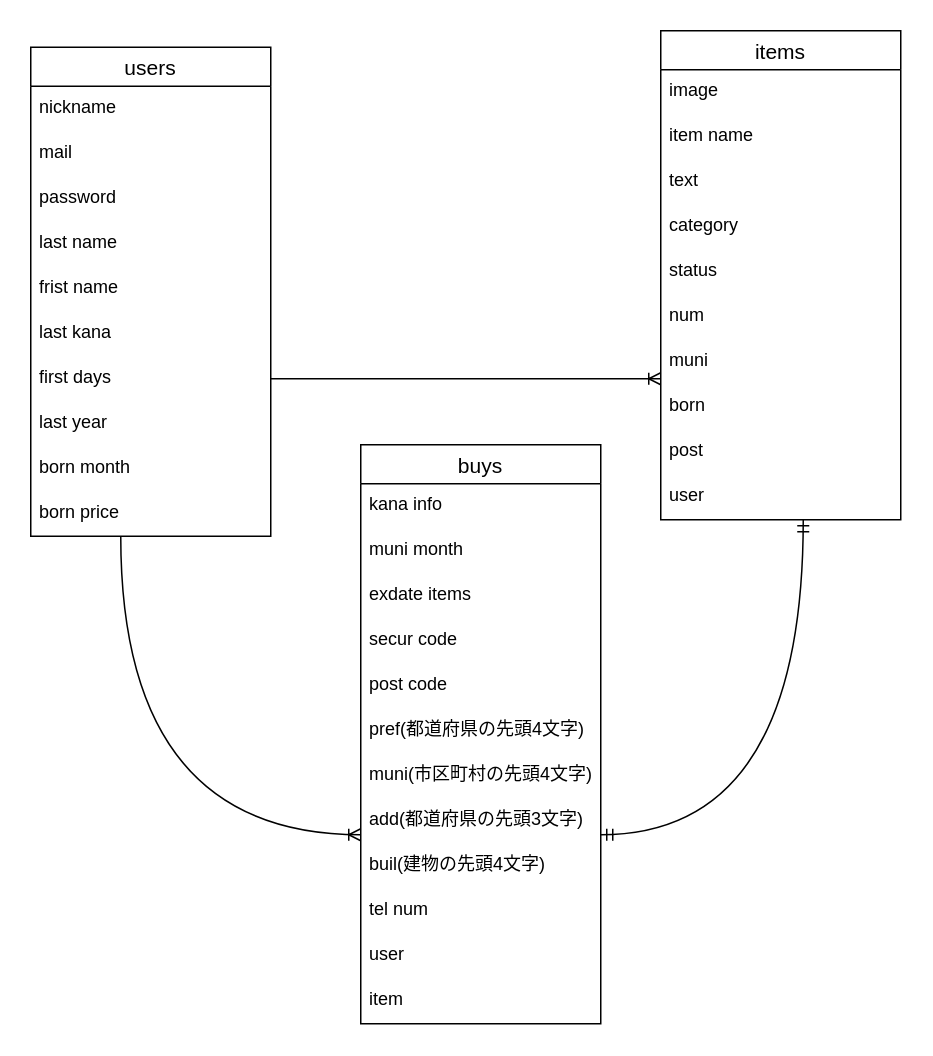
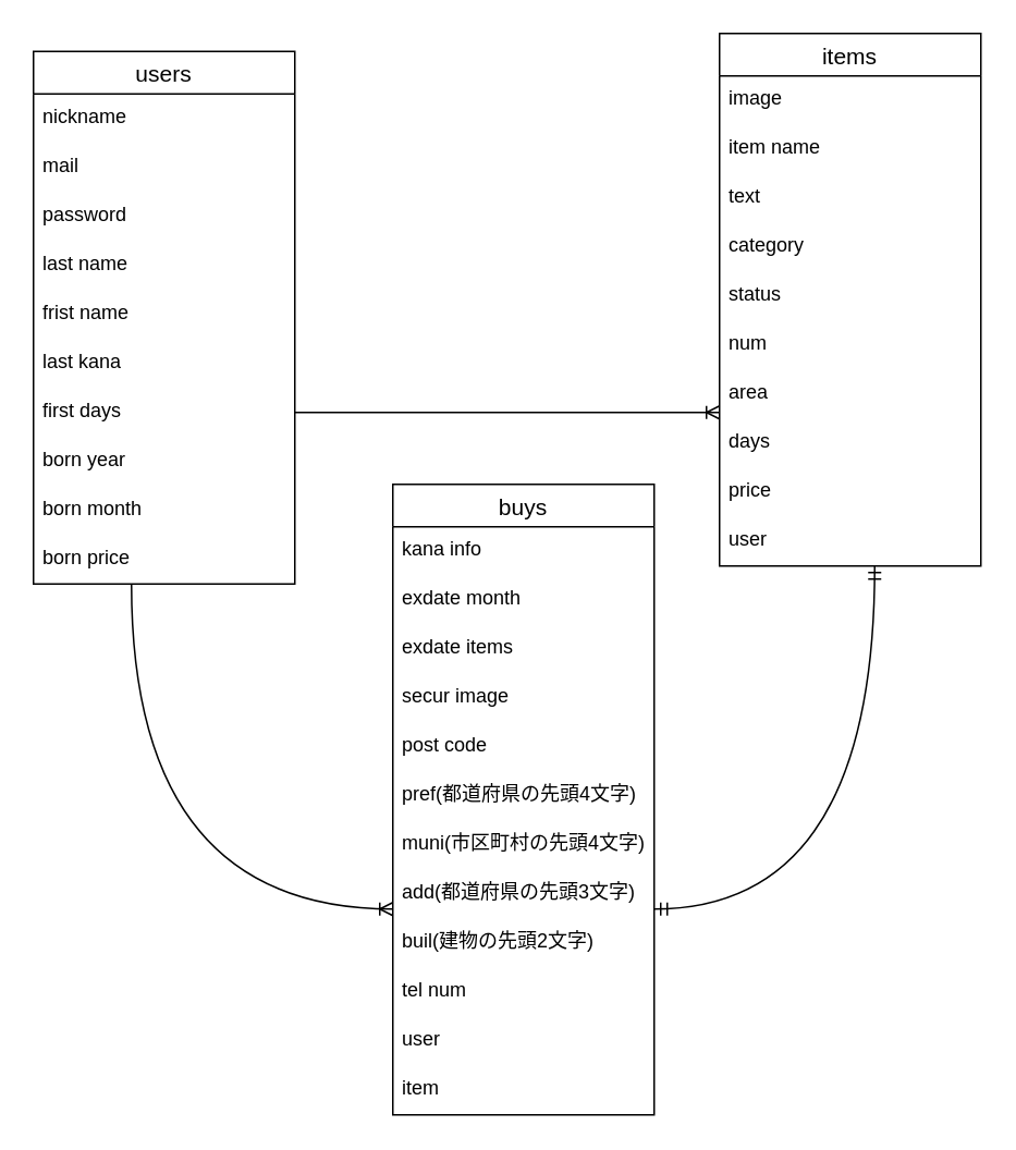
- <mxCell id="22" value="muni" style="text;strokeColor=none;fillColor=none;spacingLeft=4;spacingRight=4;overflow=hidden;rotatable=0;points=[[0,0.5],[1,0.5]];portConstraint=eastwest;fontSize=12;" vertex="1" parent="15"><mxGeometry y="206" width="160" height="30" as="geometry" /></mxCell>
+ <mxCell id="22" value="area" style="text;strokeColor=none;fillColor=none;spacingLeft=4;spacingRight=4;overflow=hidden;rotatable=0;points=[[0,0.5],[1,0.5]];portConstraint=eastwest;fontSize=12;" vertex="1" parent="15"><mxGeometry y="206" width="160" height="30" as="geometry" /></mxCell>
- <mxCell id="23" value="born" style="text;strokeColor=none;fillColor=none;spacingLeft=4;spacingRight=4;overflow=hidden;rotatable=0;points=[[0,0.5],[1,0.5]];portConstraint=eastwest;fontSize=12;" vertex="1" parent="15"><mxGeometry y="236" width="160" height="30" as="geometry" /></mxCell>
+ <mxCell id="23" value="days" style="text;strokeColor=none;fillColor=none;spacingLeft=4;spacingRight=4;overflow=hidden;rotatable=0;points=[[0,0.5],[1,0.5]];portConstraint=eastwest;fontSize=12;" vertex="1" parent="15"><mxGeometry y="236" width="160" height="30" as="geometry" /></mxCell>
- <mxCell id="34" value="last year" style="text;strokeColor=none;fillColor=none;spacingLeft=4;spacingRight=4;overflow=hidden;rotatable=0;points=[[0,0.5],[1,0.5]];portConstraint=eastwest;fontSize=12;" vertex="1" parent="26"><mxGeometry y="236" width="160" height="30" as="geometry" /></mxCell>
+ <mxCell id="34" value="born year" style="text;strokeColor=none;fillColor=none;spacingLeft=4;spacingRight=4;overflow=hidden;rotatable=0;points=[[0,0.5],[1,0.5]];portConstraint=eastwest;fontSize=12;" vertex="1" parent="26"><mxGeometry y="236" width="160" height="30" as="geometry" /></mxCell>
- <mxCell id="24" value="post" style="text;strokeColor=none;fillColor=none;spacingLeft=4;spacingRight=4;overflow=hidden;rotatable=0;points=[[0,0.5],[1,0.5]];portConstraint=eastwest;fontSize=12;" vertex="1" parent="15"><mxGeometry y="266" width="160" height="30" as="geometry" /></mxCell>
+ <mxCell id="24" value="price" style="text;strokeColor=none;fillColor=none;spacingLeft=4;spacingRight=4;overflow=hidden;rotatable=0;points=[[0,0.5],[1,0.5]];portConstraint=eastwest;fontSize=12;" vertex="1" parent="15"><mxGeometry y="266" width="160" height="30" as="geometry" /></mxCell>
- <mxCell id="4" value="muni month" style="text;strokeColor=none;fillColor=none;spacingLeft=4;spacingRight=4;overflow=hidden;rotatable=0;points=[[0,0.5],[1,0.5]];portConstraint=eastwest;fontSize=12;" vertex="1" parent="2"><mxGeometry y="56" width="160" height="30" as="geometry" /></mxCell>
+ <mxCell id="4" value="exdate month" style="text;strokeColor=none;fillColor=none;spacingLeft=4;spacingRight=4;overflow=hidden;rotatable=0;points=[[0,0.5],[1,0.5]];portConstraint=eastwest;fontSize=12;" vertex="1" parent="2"><mxGeometry y="56" width="160" height="30" as="geometry" /></mxCell>
- <mxCell id="6" value="secur code" style="text;strokeColor=none;fillColor=none;spacingLeft=4;spacingRight=4;overflow=hidden;rotatable=0;points=[[0,0.5],[1,0.5]];portConstraint=eastwest;fontSize=12;" vertex="1" parent="2"><mxGeometry y="116" width="160" height="30" as="geometry" /></mxCell>
+ <mxCell id="6" value="secur image" style="text;strokeColor=none;fillColor=none;spacingLeft=4;spacingRight=4;overflow=hidden;rotatable=0;points=[[0,0.5],[1,0.5]];portConstraint=eastwest;fontSize=12;" vertex="1" parent="2"><mxGeometry y="116" width="160" height="30" as="geometry" /></mxCell>
- <mxCell id="11" value="buil(建物の先頭4文字)" style="text;strokeColor=none;fillColor=none;spacingLeft=4;spacingRight=4;overflow=hidden;rotatable=0;points=[[0,0.5],[1,0.5]];portConstraint=eastwest;fontSize=12;" vertex="1" parent="2"><mxGeometry y="266" width="160" height="30" as="geometry" /></mxCell>
+ <mxCell id="11" value="buil(建物の先頭2文字)" style="text;strokeColor=none;fillColor=none;spacingLeft=4;spacingRight=4;overflow=hidden;rotatable=0;points=[[0,0.5],[1,0.5]];portConstraint=eastwest;fontSize=12;" vertex="1" parent="2"><mxGeometry y="266" width="160" height="30" as="geometry" /></mxCell>
